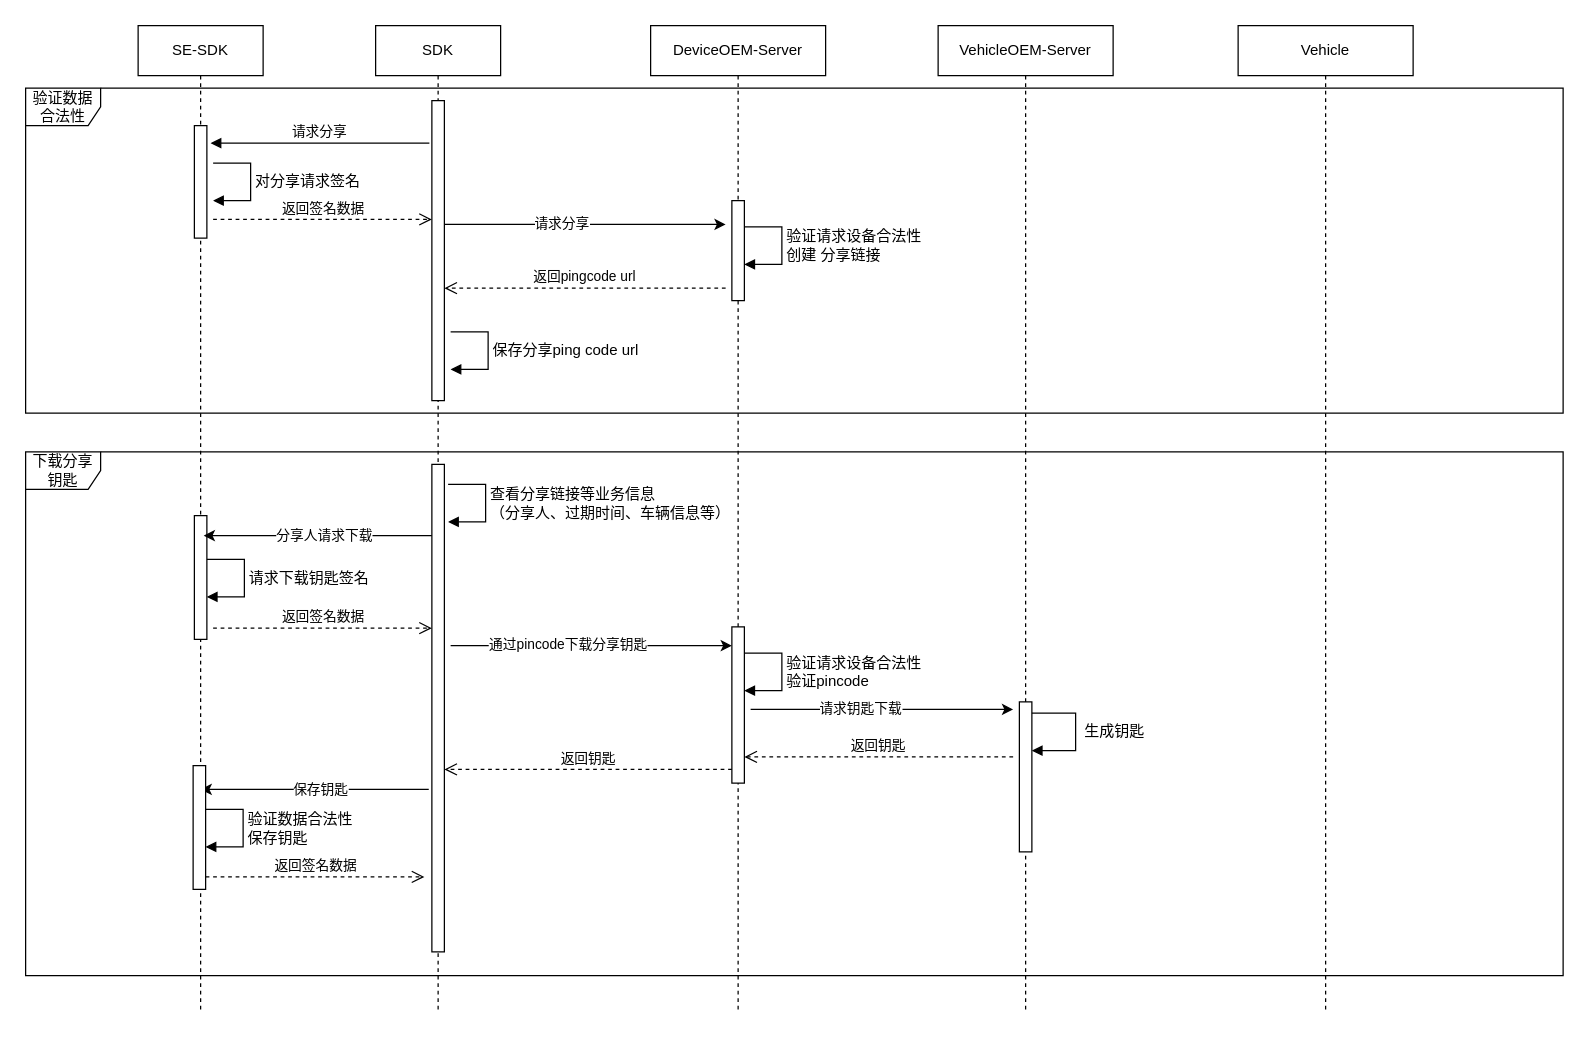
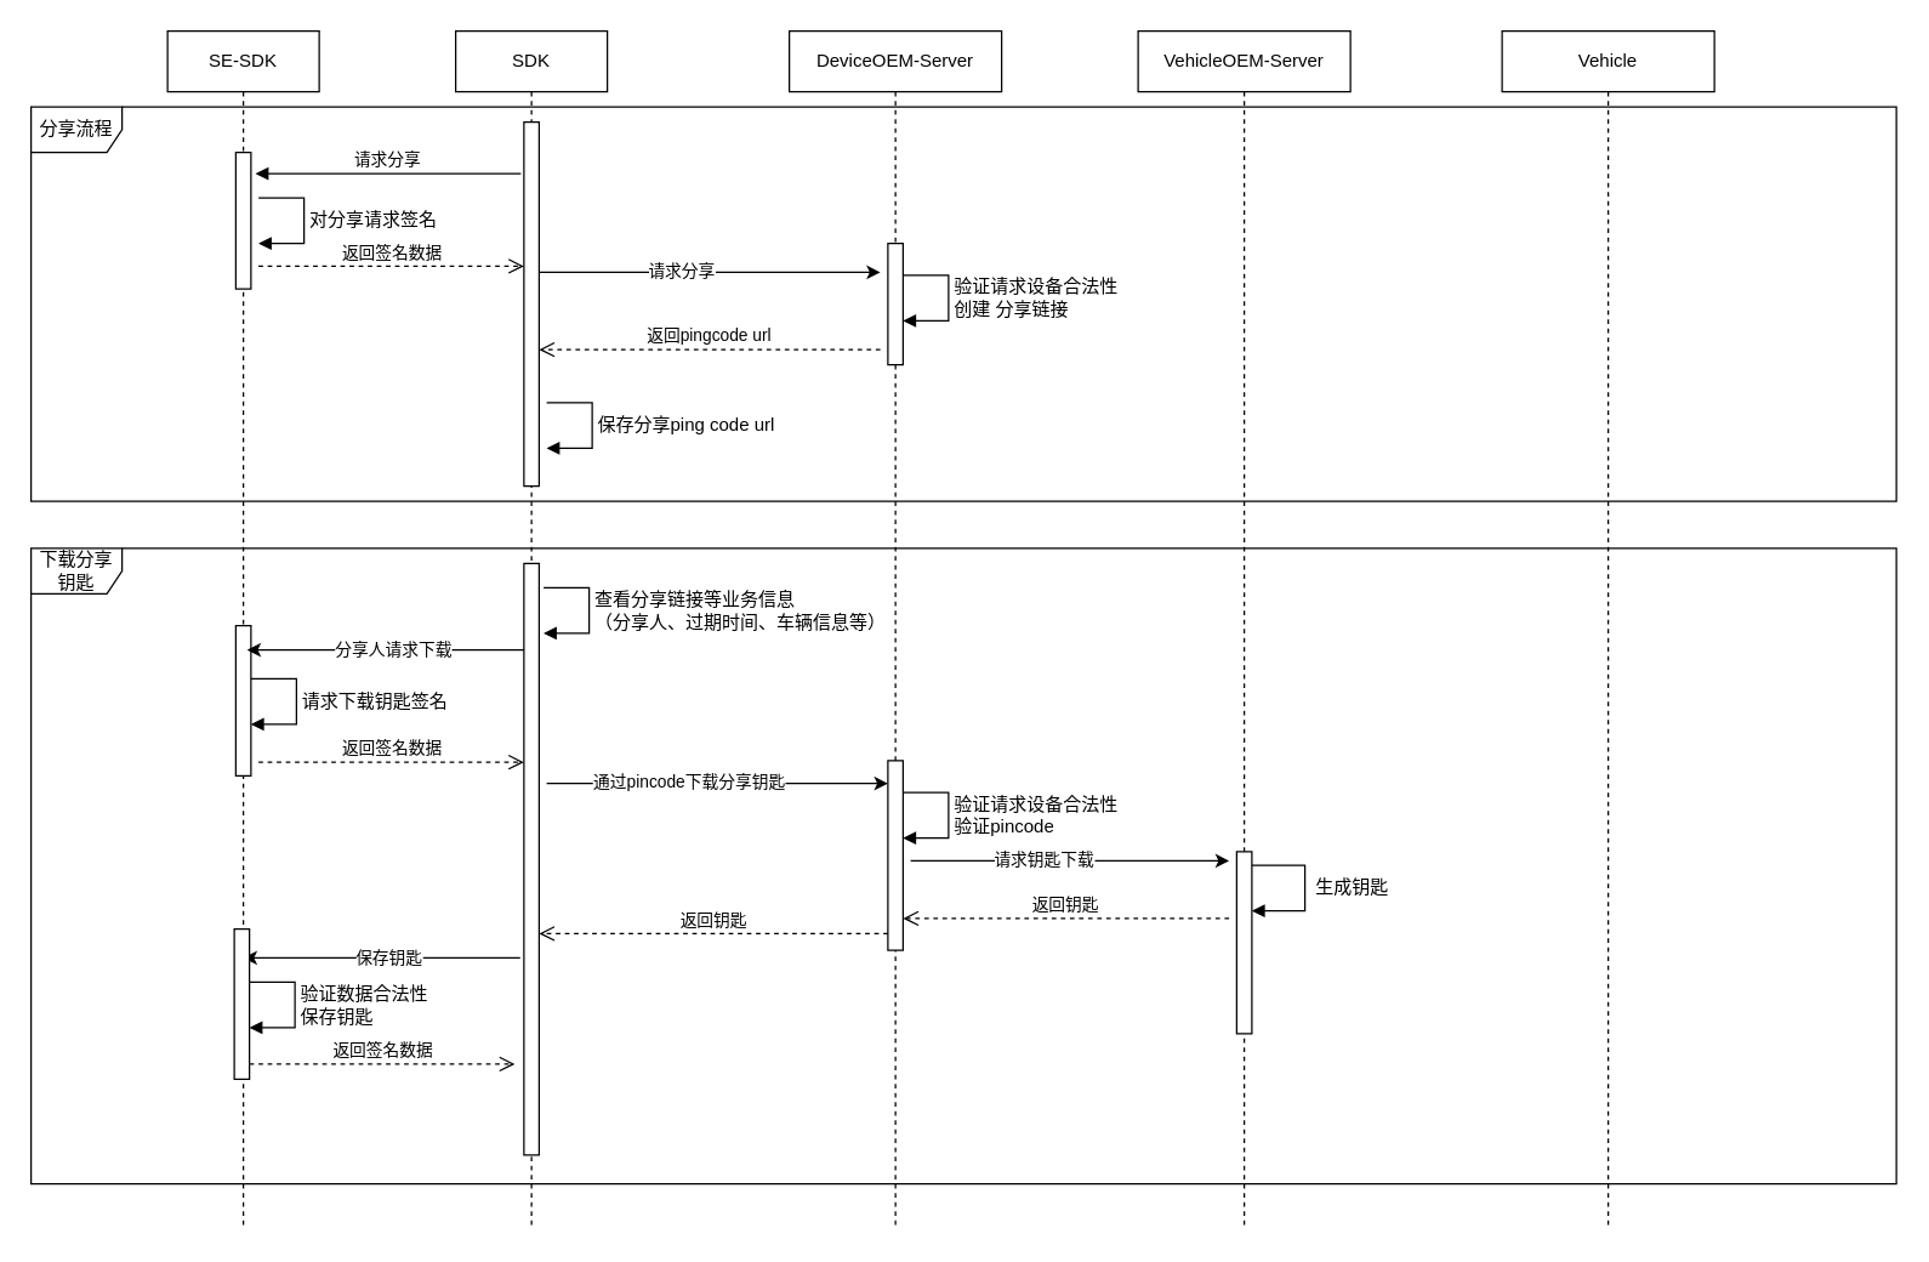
- <mxCell id="26" value="验证数据合法性" style="shape=umlFrame;whiteSpace=wrap;html=1;pointerEvents=0;sketch=0;strokeColor=default;align=center;verticalAlign=middle;fontFamily=Helvetica;fontSize=12;fontColor=default;fillColor=default;" vertex="1" parent="1"><mxGeometry x="20" y="70" width="1230" height="260" as="geometry" /></mxCell>
+ <mxCell id="26" value="分享流程" style="shape=umlFrame;whiteSpace=wrap;html=1;pointerEvents=0;sketch=0;strokeColor=default;align=center;verticalAlign=middle;fontFamily=Helvetica;fontSize=12;fontColor=default;fillColor=default;" vertex="1" parent="1"><mxGeometry x="20" y="70" width="1230" height="260" as="geometry" /></mxCell>
